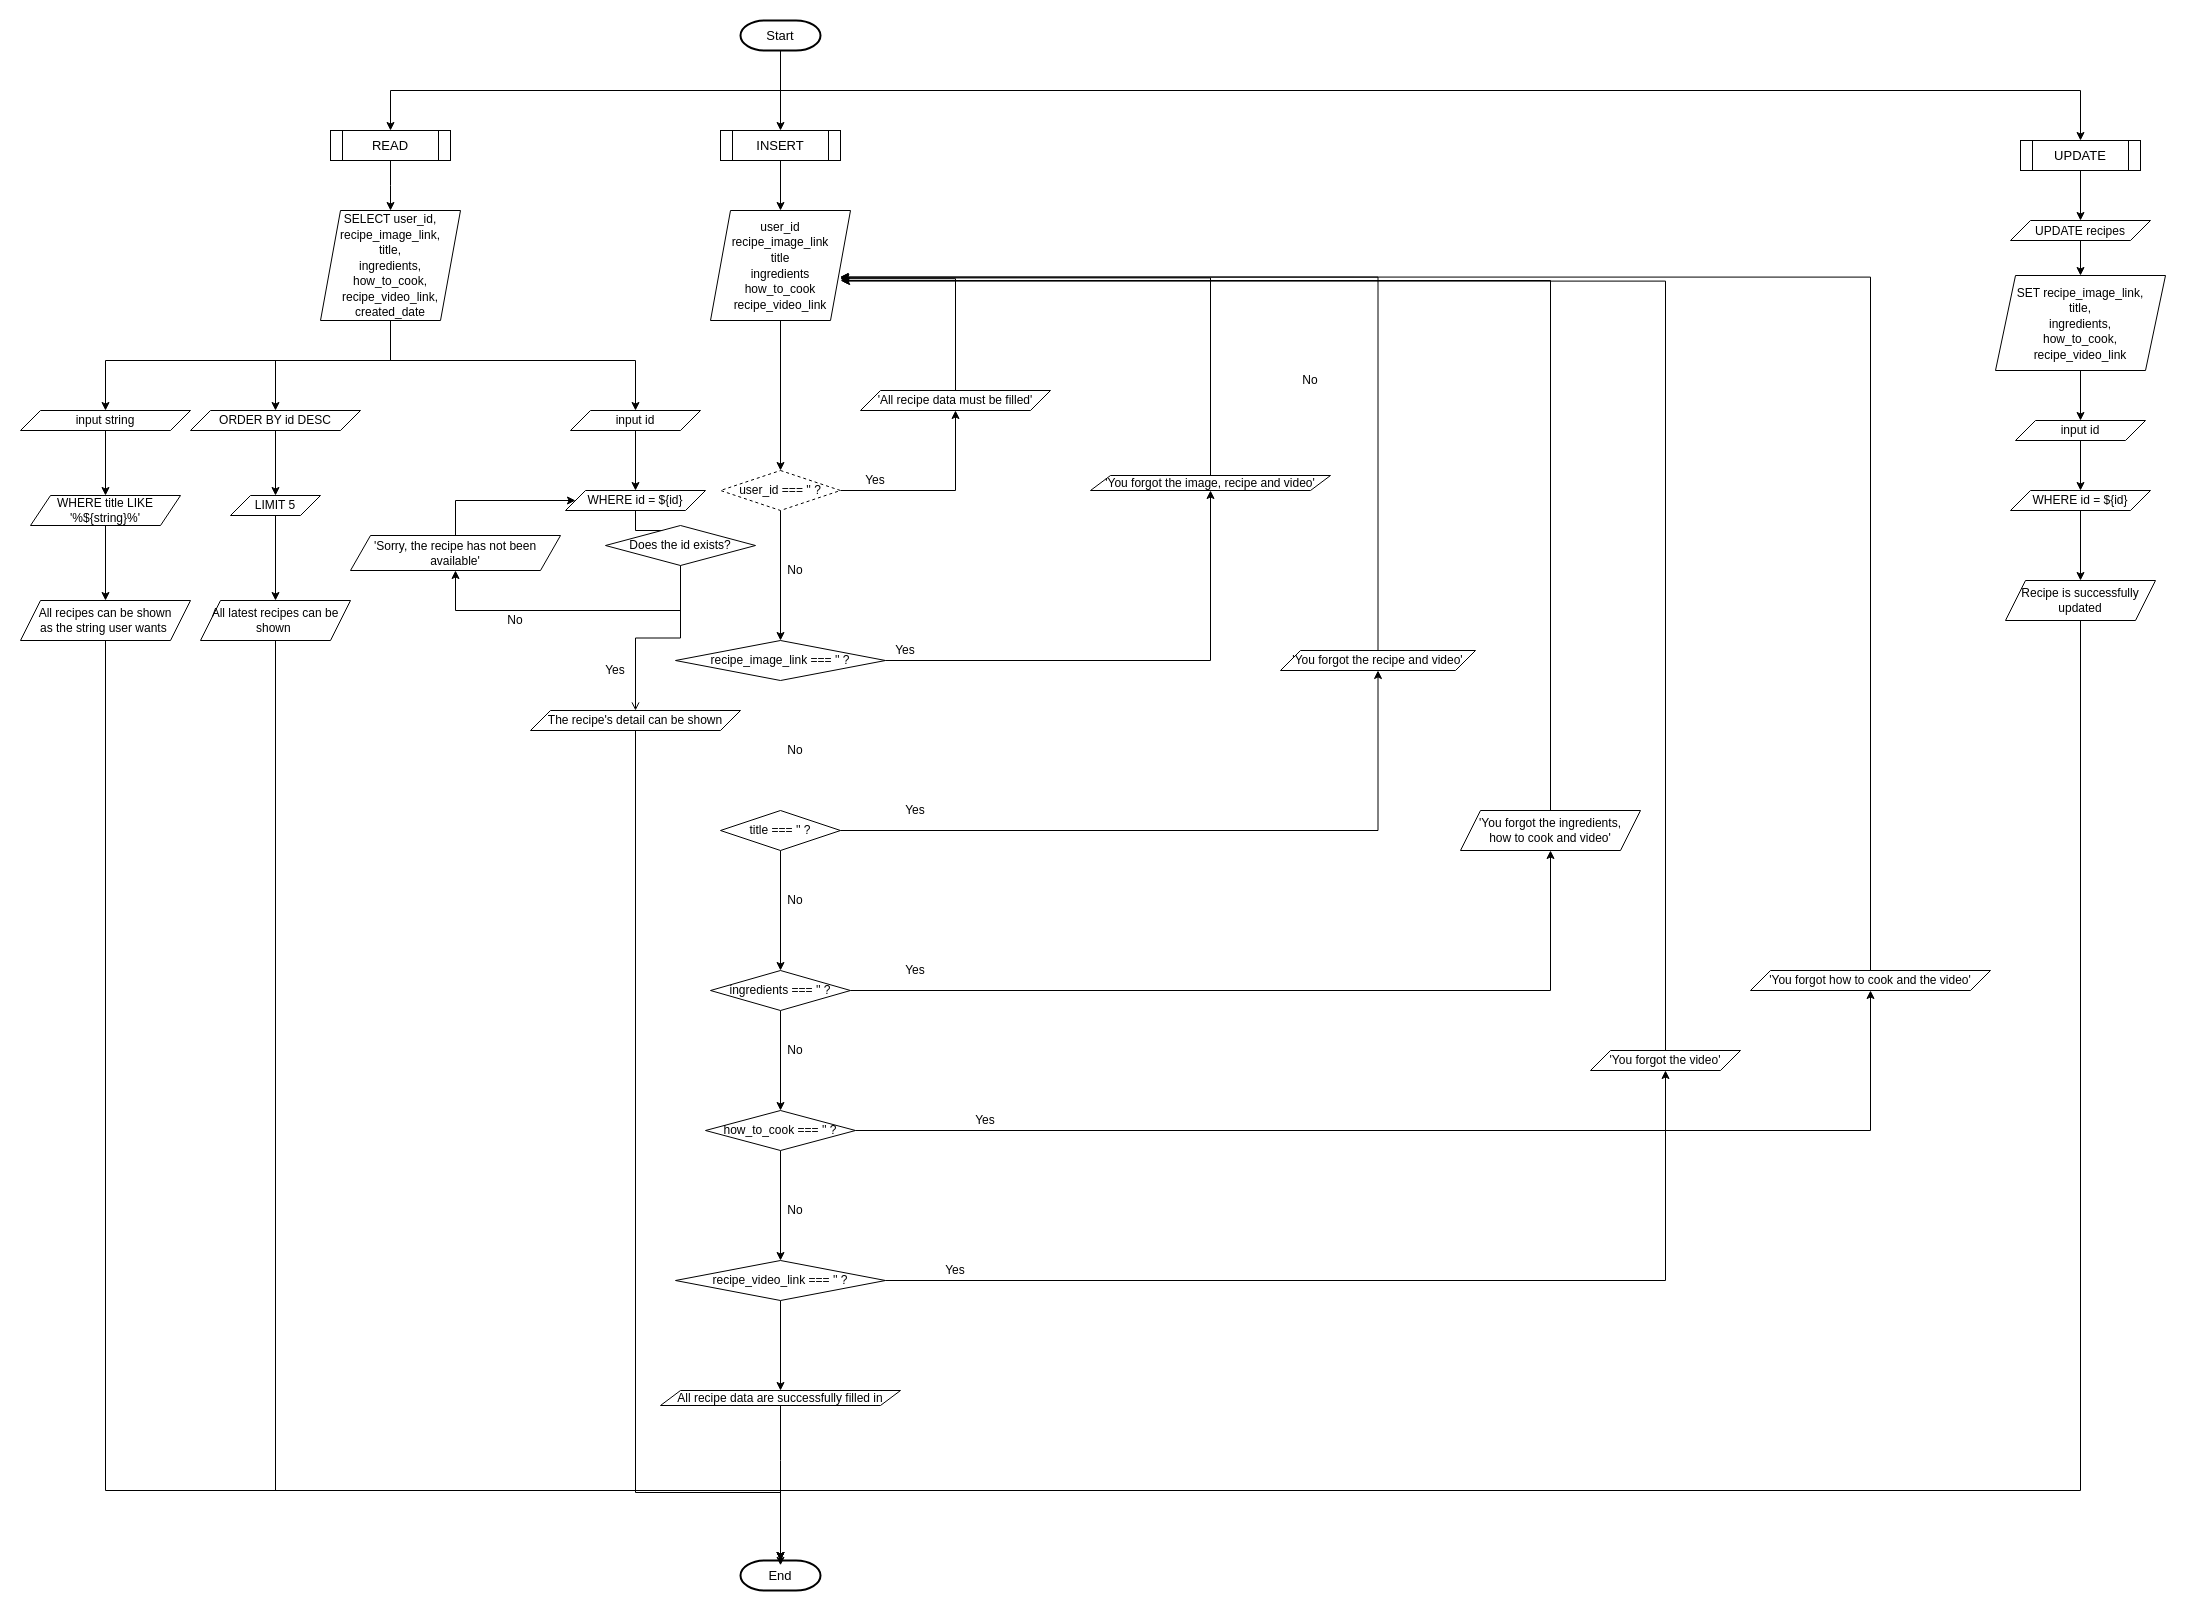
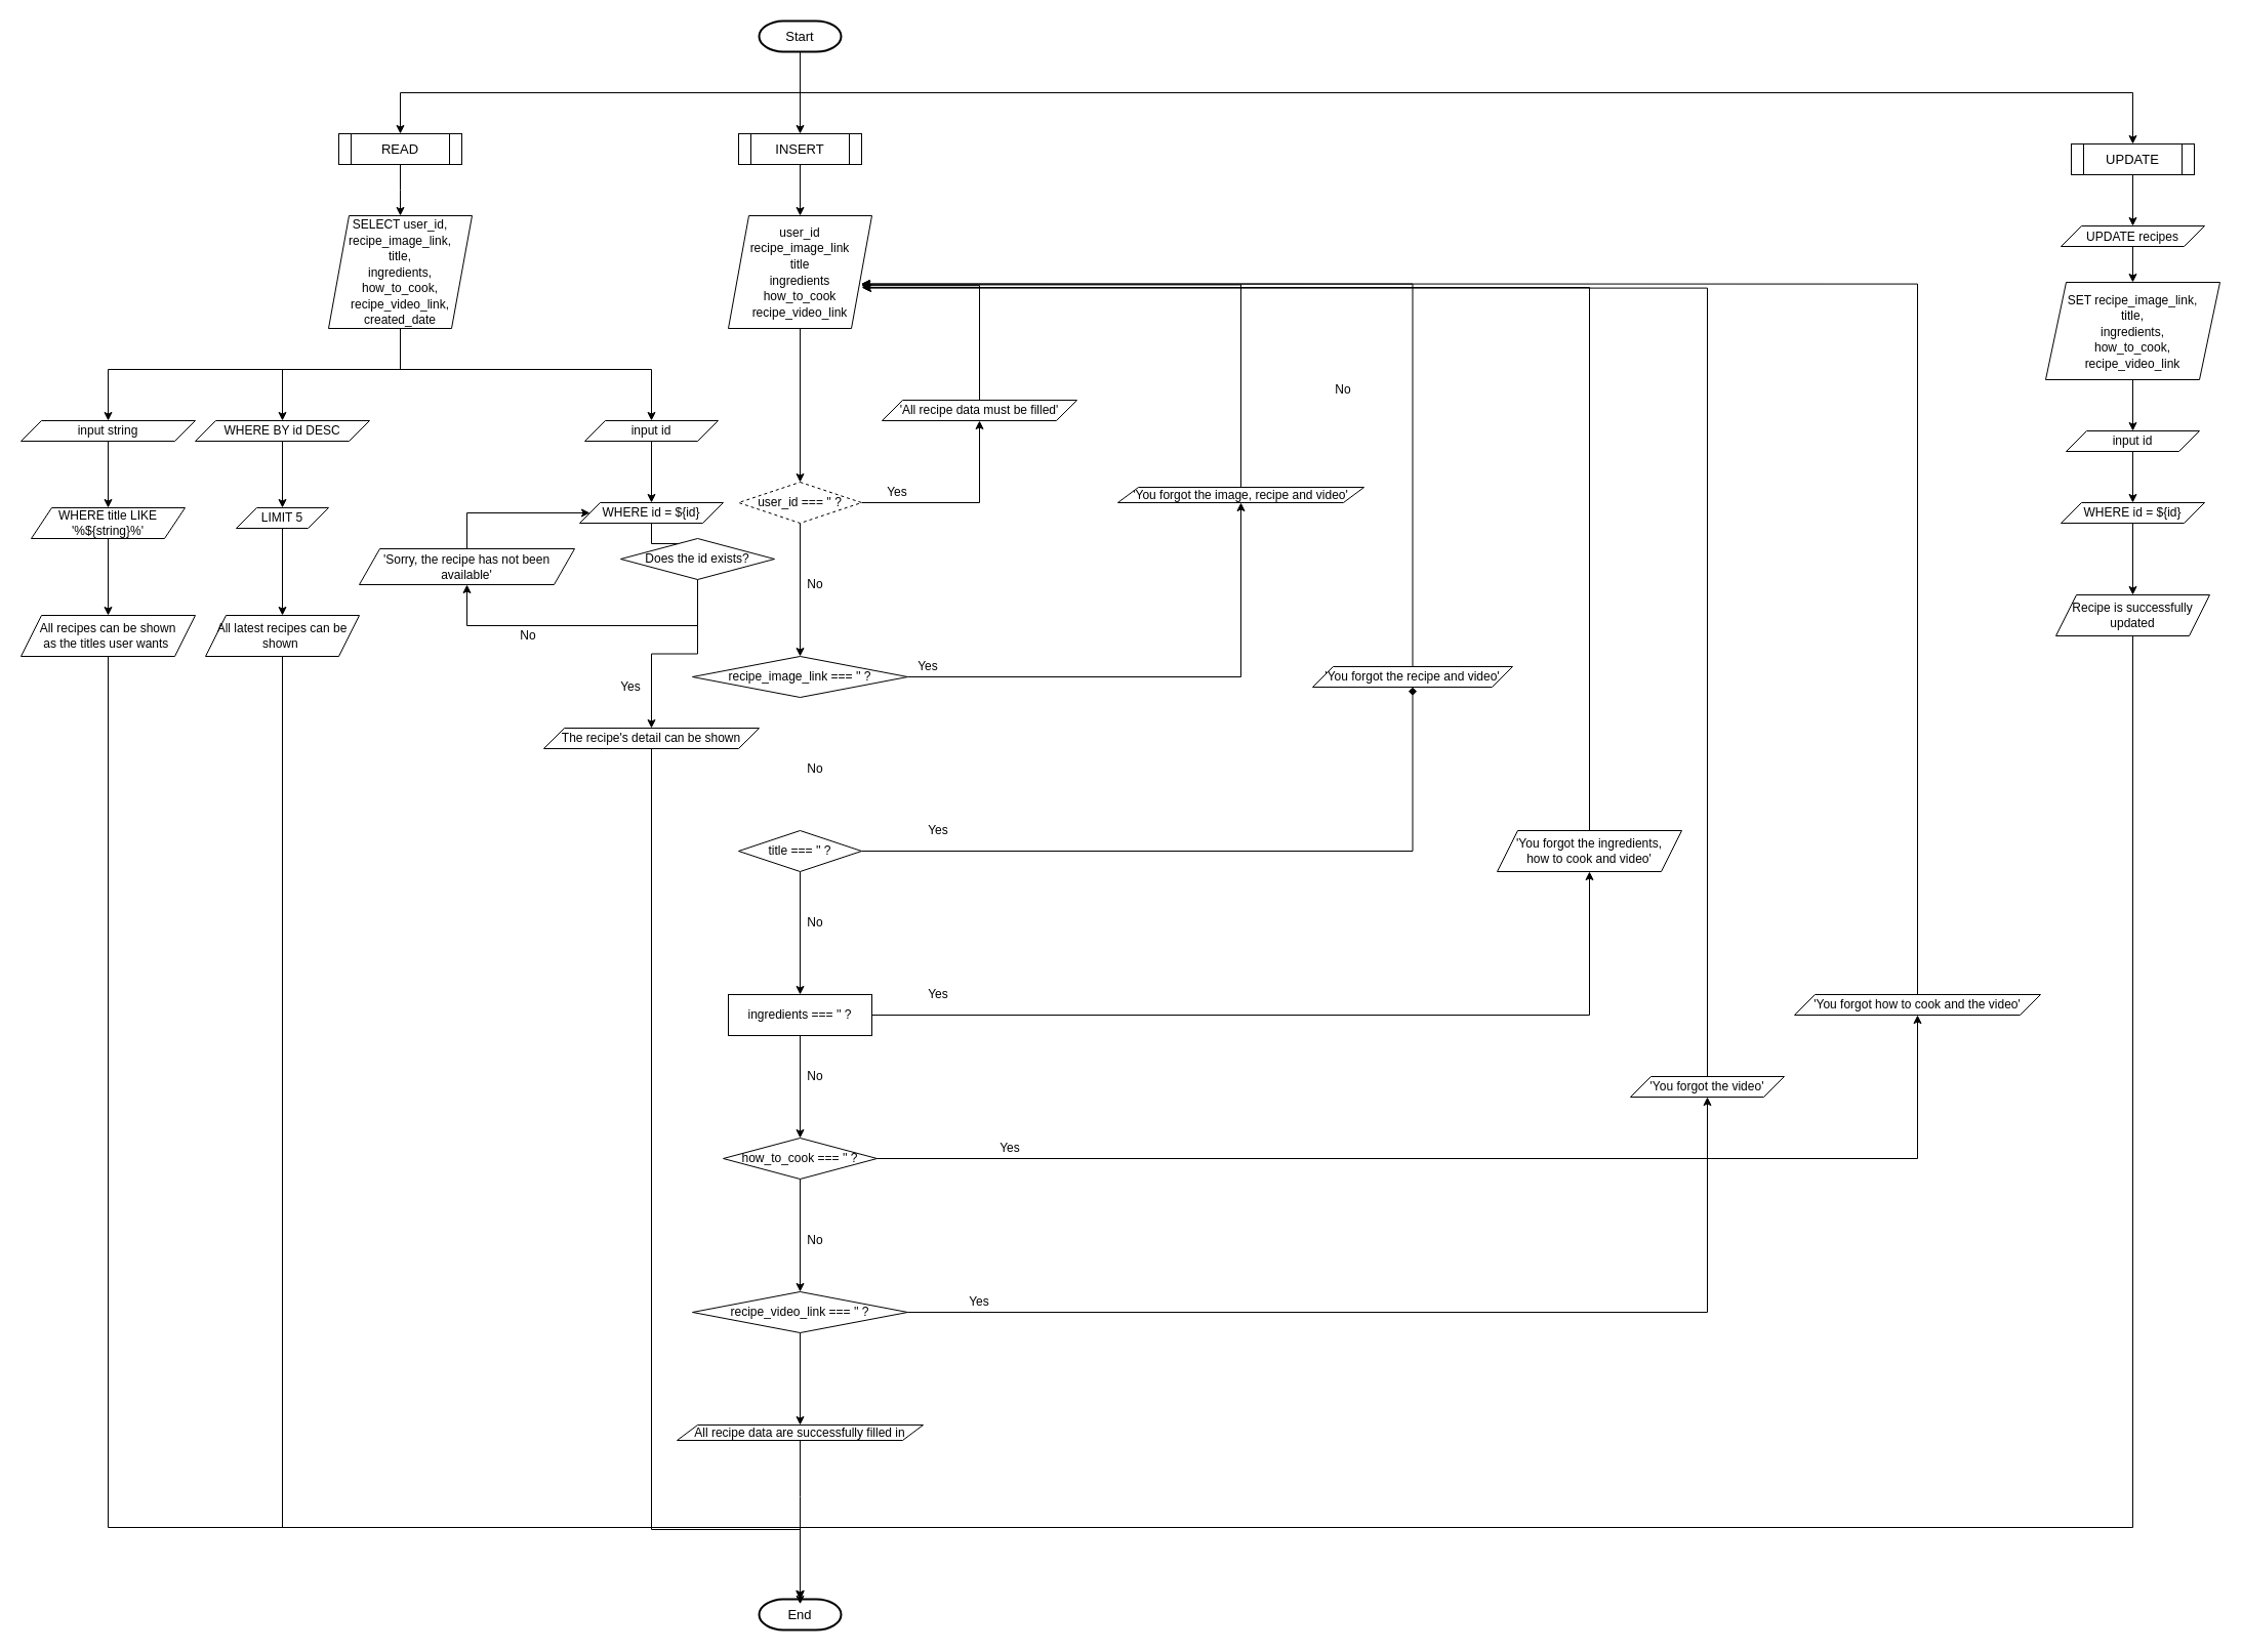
- <mxCell id="29" value="ORDER BY id DESC" style="shape=parallelogram;perimeter=parallelogramPerimeter;whiteSpace=wrap;html=1;fixedSize=1;fontSize=12;" vertex="1" parent="1"><mxGeometry x="190" y="410" width="170" height="20" as="geometry" /></mxCell>
+ <mxCell id="29" value="WHERE BY id DESC" style="shape=parallelogram;perimeter=parallelogramPerimeter;whiteSpace=wrap;html=1;fixedSize=1;fontSize=12;" vertex="1" parent="1"><mxGeometry x="190" y="410" width="170" height="20" as="geometry" /></mxCell>
- <mxCell id="39" value="All recipes can be shown &lt;br&gt;as the string user wants&amp;nbsp;" style="shape=parallelogram;perimeter=parallelogramPerimeter;whiteSpace=wrap;html=1;fixedSize=1;fontSize=12;" vertex="1" parent="1"><mxGeometry y="600" width="170" height="40" as="geometry" x="20" /></mxCell>
+ <mxCell id="39" value="All recipes can be shown &lt;br&gt;as the titles user wants&amp;nbsp;" style="shape=parallelogram;perimeter=parallelogramPerimeter;whiteSpace=wrap;html=1;fixedSize=1;fontSize=12;" vertex="1" parent="1"><mxGeometry y="600" width="170" height="40" as="geometry" x="20" /></mxCell>
- <mxCell id="52" style="edgeStyle=orthogonalEdgeStyle;rounded=0;orthogonalLoop=1;jettySize=auto;html=1;entryX=0.5;entryY=1;entryDx=0;entryDy=0;" edge="1" parent="1" source="54" target="56"><mxGeometry relative="1" as="geometry" /></mxCell>
+ <mxCell id="52" style="edgeStyle=orthogonalEdgeStyle;rounded=0;orthogonalLoop=1;jettySize=auto;html=1;entryX=0.5;entryY=1;entryDx=0;entryDy=0;endArrow=diamond;" edge="1" parent="1" source="54" target="56"><mxGeometry relative="1" as="geometry" /></mxCell>
- <mxCell id="84" style="edgeStyle=orthogonalEdgeStyle;rounded=0;orthogonalLoop=1;jettySize=auto;html=1;entryX=0.5;entryY=0;entryDx=0;entryDy=0;endArrow=open;" edge="1" parent="1" source="86" target="83"><mxGeometry relative="1" as="geometry" /></mxCell>
+ <mxCell id="84" style="edgeStyle=orthogonalEdgeStyle;rounded=0;orthogonalLoop=1;jettySize=auto;html=1;entryX=0.5;entryY=0;entryDx=0;entryDy=0;" edge="1" parent="1" source="86" target="83"><mxGeometry relative="1" as="geometry" /></mxCell>
- <mxCell id="59" value="ingredients === '' ?" style="rhombus;whiteSpace=wrap;html=1;fontSize=12;" vertex="1" parent="1"><mxGeometry x="710" y="970" width="140" height="40" as="geometry" /></mxCell>
+ <mxCell id="59" value="ingredients === '' ?" style="whiteSpace=wrap;html=1;fontSize=12;rounded=0;" vertex="1" parent="1"><mxGeometry x="710" y="970" width="140" height="40" as="geometry" /></mxCell>
